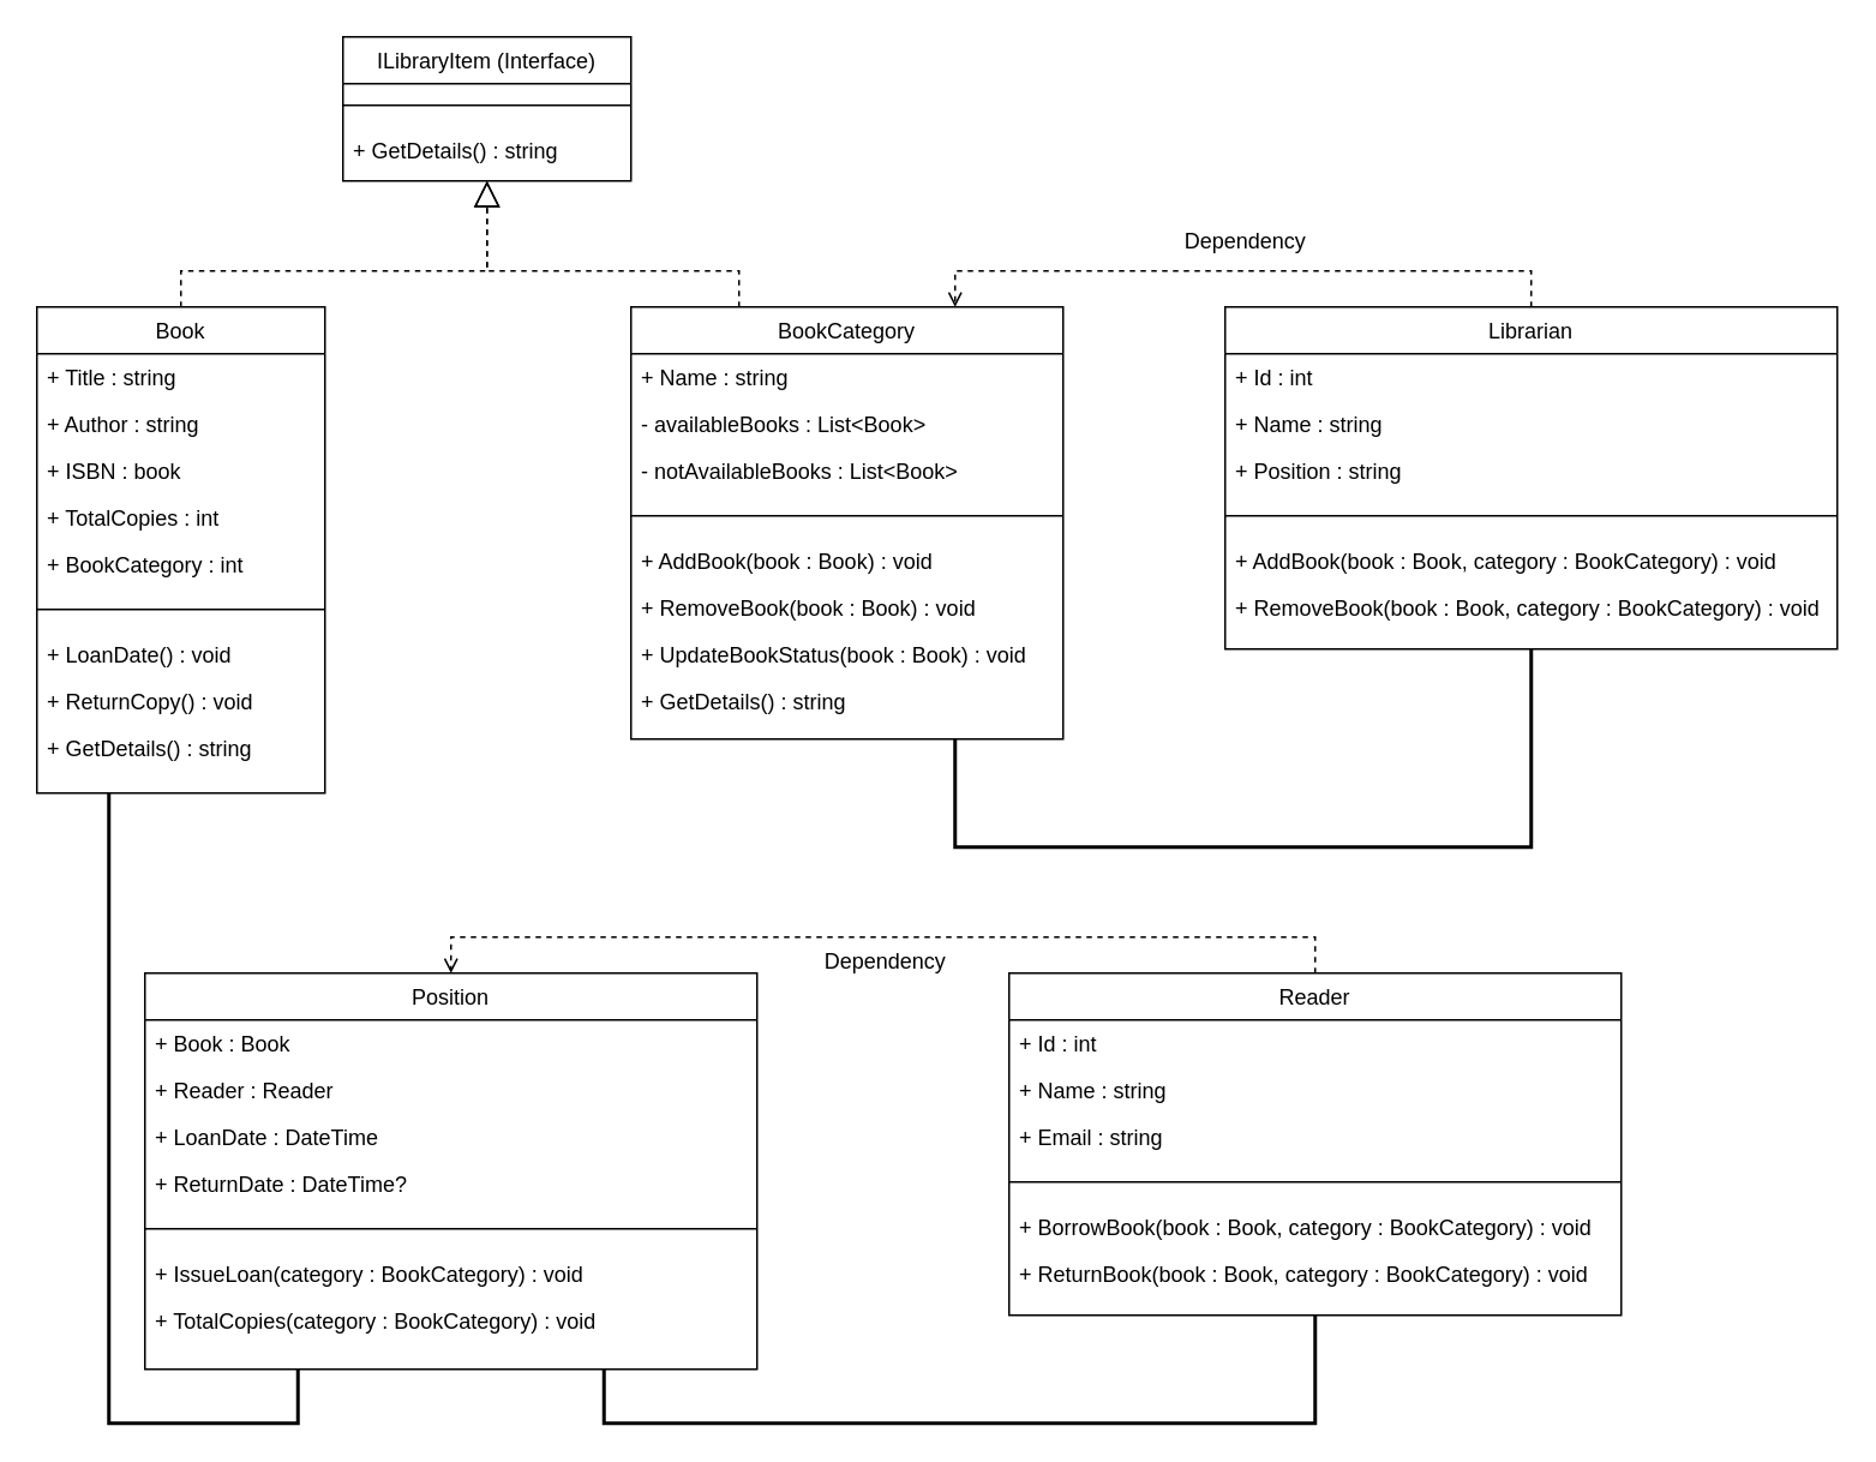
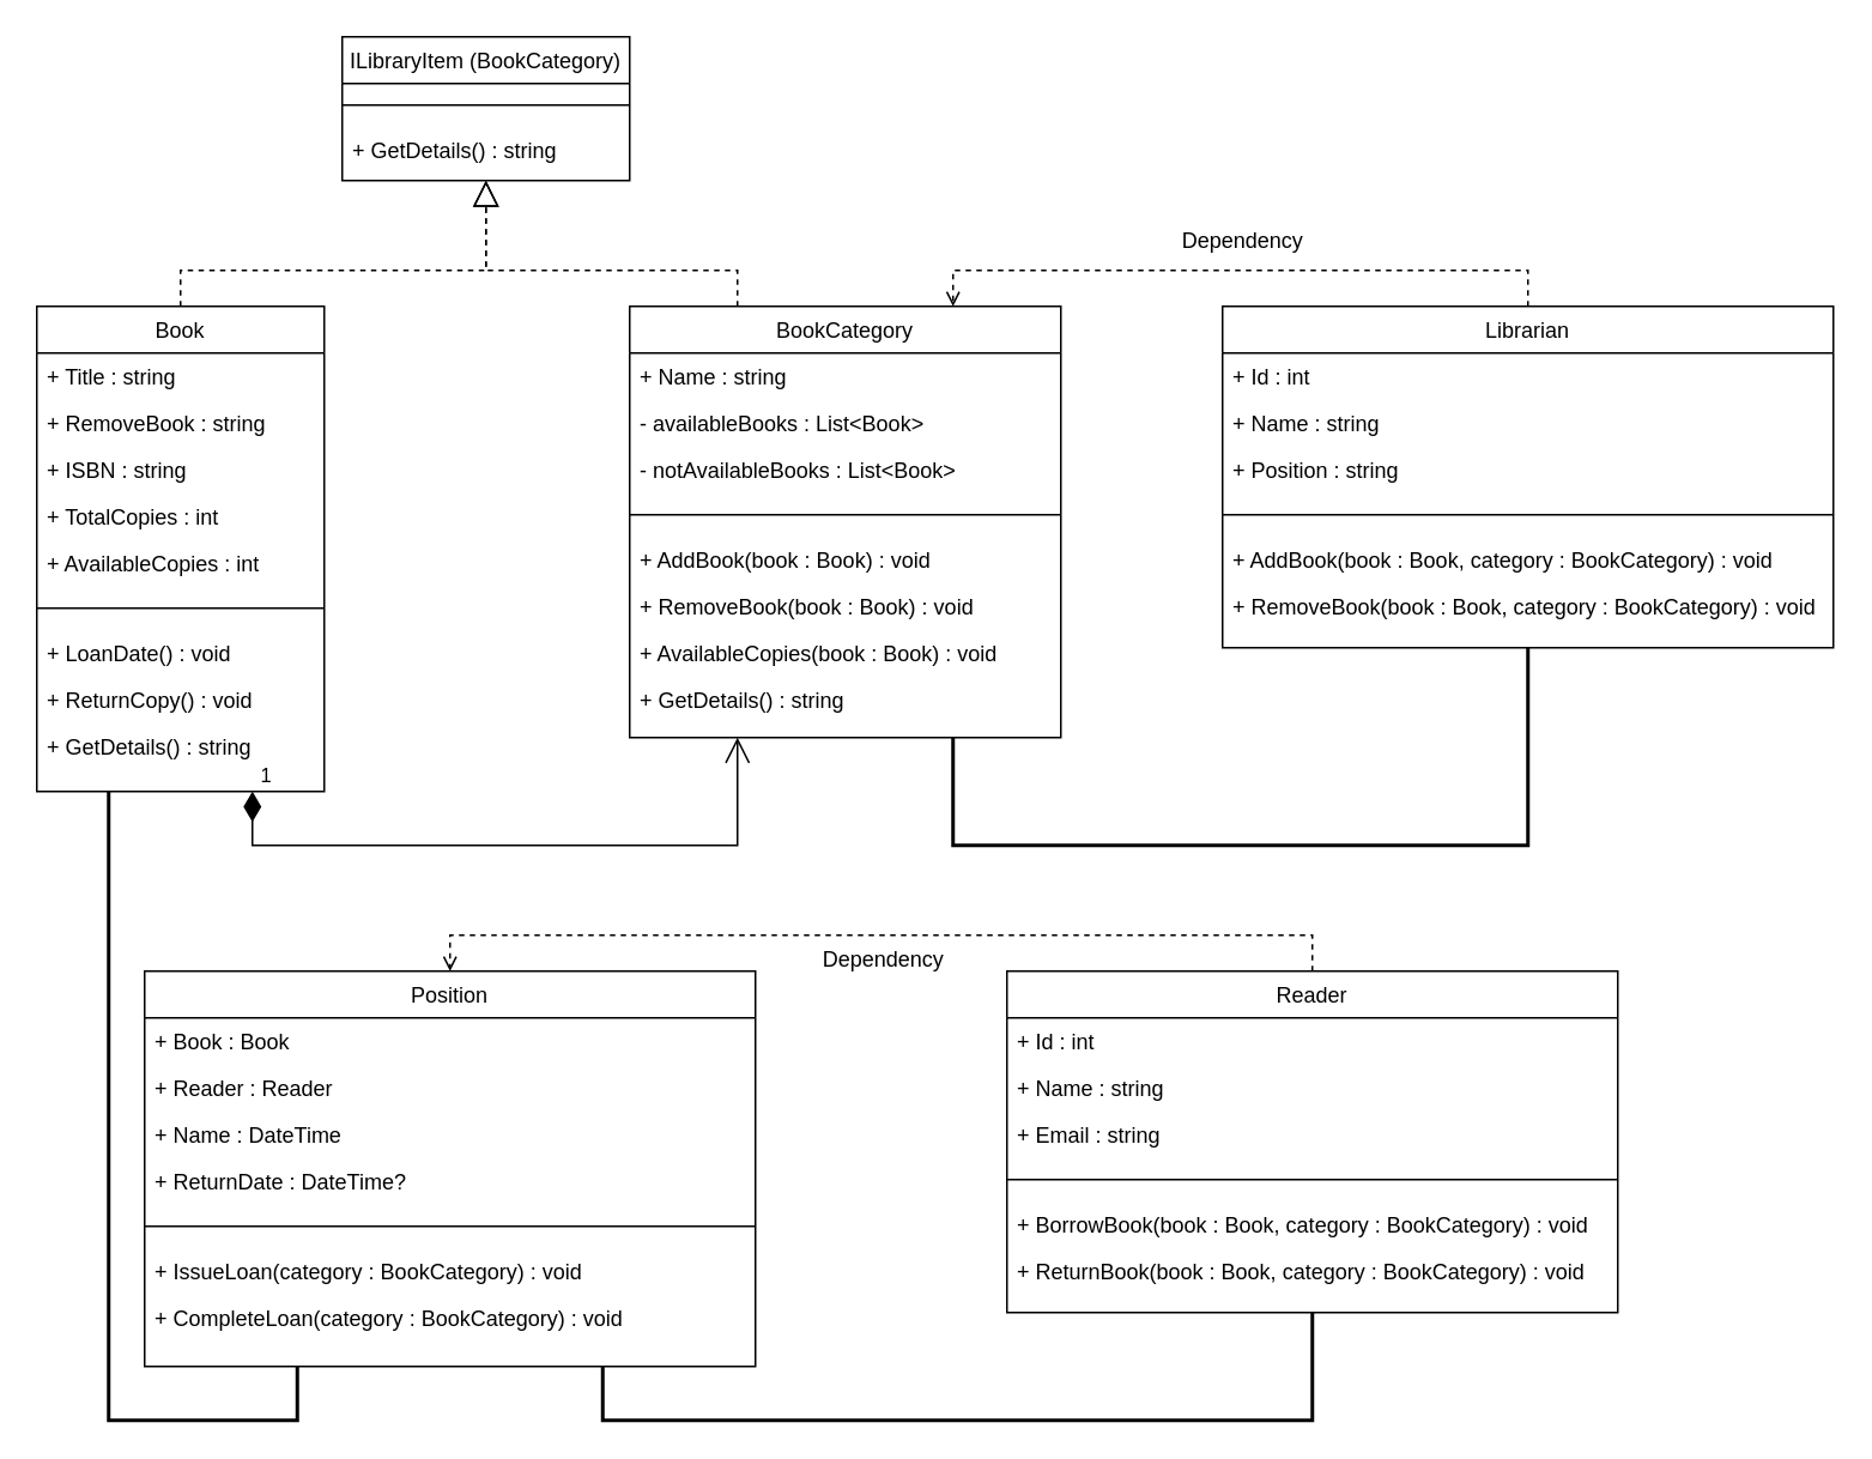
- <mxCell id="2" value="ILibraryItem (Interface)" style="swimlane;fontStyle=0;align=center;verticalAlign=top;childLayout=stackLayout;horizontal=1;startSize=26;horizontalStack=0;resizeParent=1;resizeLast=0;collapsible=1;marginBottom=0;rounded=0;shadow=0;strokeWidth=1;" vertex="1" parent="1"><mxGeometry x="190" y="20" width="160" height="80" as="geometry"><mxRectangle x="130" y="380" width="160" height="26" as="alternateBounds" /></mxGeometry></mxCell>
+ <mxCell id="2" value="ILibraryItem (BookCategory)" style="swimlane;fontStyle=0;align=center;verticalAlign=top;childLayout=stackLayout;horizontal=1;startSize=26;horizontalStack=0;resizeParent=1;resizeLast=0;collapsible=1;marginBottom=0;rounded=0;shadow=0;strokeWidth=1;" vertex="1" parent="1"><mxGeometry x="190" y="20" width="160" height="80" as="geometry"><mxRectangle x="130" y="380" width="160" height="26" as="alternateBounds" /></mxGeometry></mxCell>
- <mxCell id="7" value="+ Author : string" style="text;align=left;verticalAlign=top;spacingLeft=4;spacingRight=4;overflow=hidden;rotatable=0;points=[[0,0.5],[1,0.5]];portConstraint=eastwest;" vertex="1" parent="5"><mxGeometry y="52" width="160" height="26" as="geometry" /></mxCell>
+ <mxCell id="7" value="+ RemoveBook : string" style="text;align=left;verticalAlign=top;spacingLeft=4;spacingRight=4;overflow=hidden;rotatable=0;points=[[0,0.5],[1,0.5]];portConstraint=eastwest;" vertex="1" parent="5"><mxGeometry y="52" width="160" height="26" as="geometry" /></mxCell>
- <mxCell id="8" value="+ ISBN : book" style="text;align=left;verticalAlign=top;spacingLeft=4;spacingRight=4;overflow=hidden;rotatable=0;points=[[0,0.5],[1,0.5]];portConstraint=eastwest;" vertex="1" parent="5"><mxGeometry y="78" width="160" height="26" as="geometry" /></mxCell>
+ <mxCell id="8" value="+ ISBN : string" style="text;align=left;verticalAlign=top;spacingLeft=4;spacingRight=4;overflow=hidden;rotatable=0;points=[[0,0.5],[1,0.5]];portConstraint=eastwest;" vertex="1" parent="5"><mxGeometry y="78" width="160" height="26" as="geometry" /></mxCell>
- <mxCell id="10" value="+ BookCategory : int" style="text;align=left;verticalAlign=top;spacingLeft=4;spacingRight=4;overflow=hidden;rotatable=0;points=[[0,0.5],[1,0.5]];portConstraint=eastwest;" vertex="1" parent="5"><mxGeometry y="130" width="160" height="26" as="geometry" /></mxCell>
+ <mxCell id="10" value="+ AvailableCopies : int" style="text;align=left;verticalAlign=top;spacingLeft=4;spacingRight=4;overflow=hidden;rotatable=0;points=[[0,0.5],[1,0.5]];portConstraint=eastwest;" vertex="1" parent="5"><mxGeometry y="130" width="160" height="26" as="geometry" /></mxCell>
- <mxCell id="22" value="+ UpdateBookStatus(book : Book) : void" style="text;align=left;verticalAlign=top;spacingLeft=4;spacingRight=4;overflow=hidden;rotatable=0;points=[[0,0.5],[1,0.5]];portConstraint=eastwest;" vertex="1" parent="15"><mxGeometry y="180" width="240" height="26" as="geometry" /></mxCell>
+ <mxCell id="22" value="+ AvailableCopies(book : Book) : void" style="text;align=left;verticalAlign=top;spacingLeft=4;spacingRight=4;overflow=hidden;rotatable=0;points=[[0,0.5],[1,0.5]];portConstraint=eastwest;" vertex="1" parent="15"><mxGeometry y="180" width="240" height="26" as="geometry" /></mxCell>
+ <mxCell id="50" value="1" style="endArrow=open;html=1;endSize=12;startArrow=diamondThin;startSize=14;startFill=1;edgeStyle=orthogonalEdgeStyle;align=left;verticalAlign=bottom;rounded=0;exitX=0.75;exitY=1;exitDx=0;exitDy=0;entryX=0.25;entryY=1;entryDx=0;entryDy=0;" edge="1" parent="1" source="5" target="15"><mxGeometry x="-1" y="3" relative="1" as="geometry"><mxPoint x="200" y="490" as="sourcePoint" /><mxPoint x="360" y="490" as="targetPoint" /><Array as="points"><mxPoint x="140" y="470" /><mxPoint x="410" y="470" /></Array></mxGeometry></mxCell>
- <mxCell id="41" value="+ LoanDate : DateTime" style="text;align=left;verticalAlign=top;spacingLeft=4;spacingRight=4;overflow=hidden;rotatable=0;points=[[0,0.5],[1,0.5]];portConstraint=eastwest;" vertex="1" parent="38"><mxGeometry y="78" width="340" height="26" as="geometry" /></mxCell>
+ <mxCell id="41" value="+ Name : DateTime" style="text;align=left;verticalAlign=top;spacingLeft=4;spacingRight=4;overflow=hidden;rotatable=0;points=[[0,0.5],[1,0.5]];portConstraint=eastwest;" vertex="1" parent="38"><mxGeometry y="78" width="340" height="26" as="geometry" /></mxCell>
- <mxCell id="45" value="+ TotalCopies(category : BookCategory) : void" style="text;align=left;verticalAlign=top;spacingLeft=4;spacingRight=4;overflow=hidden;rotatable=0;points=[[0,0.5],[1,0.5]];portConstraint=eastwest;" vertex="1" parent="38"><mxGeometry y="180" width="340" height="26" as="geometry" /></mxCell>
+ <mxCell id="45" value="+ CompleteLoan(category : BookCategory) : void" style="text;align=left;verticalAlign=top;spacingLeft=4;spacingRight=4;overflow=hidden;rotatable=0;points=[[0,0.5],[1,0.5]];portConstraint=eastwest;" vertex="1" parent="38"><mxGeometry y="180" width="340" height="26" as="geometry" /></mxCell>
